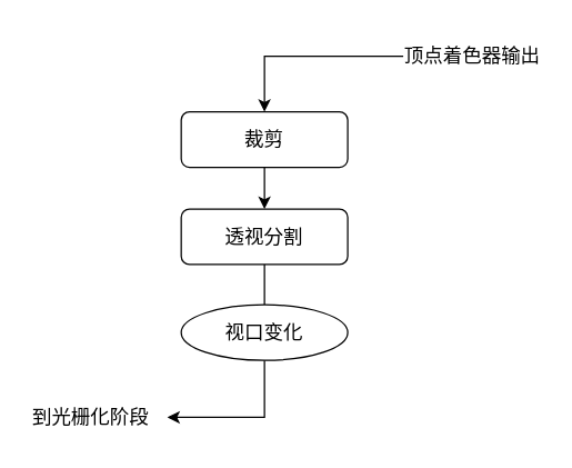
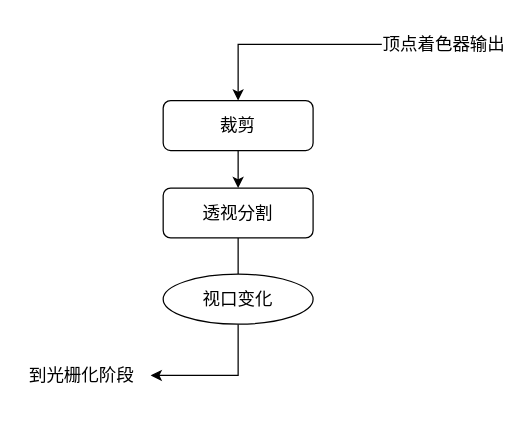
- <mxCell id="10" value="&lt;font style=&quot;font-size: 14px&quot;&gt;顶点着色器输出&lt;/font&gt;" style="text;html=1;strokeColor=none;fillColor=none;align=center;verticalAlign=middle;whiteSpace=wrap;rounded=0;" vertex="1" parent="1"><mxGeometry x="290" y="20" width="100" height="40" as="geometry" /></mxCell>
+ <mxCell id="10" value="&lt;font style=&quot;font-size: 14px&quot;&gt;顶点着色器输出&lt;/font&gt;" style="text;html=1;strokeColor=none;fillColor=none;align=center;verticalAlign=middle;whiteSpace=wrap;rounded=0;" vertex="1" parent="1"><mxGeometry x="305" y="15" width="100" height="40" as="geometry" /></mxCell>
